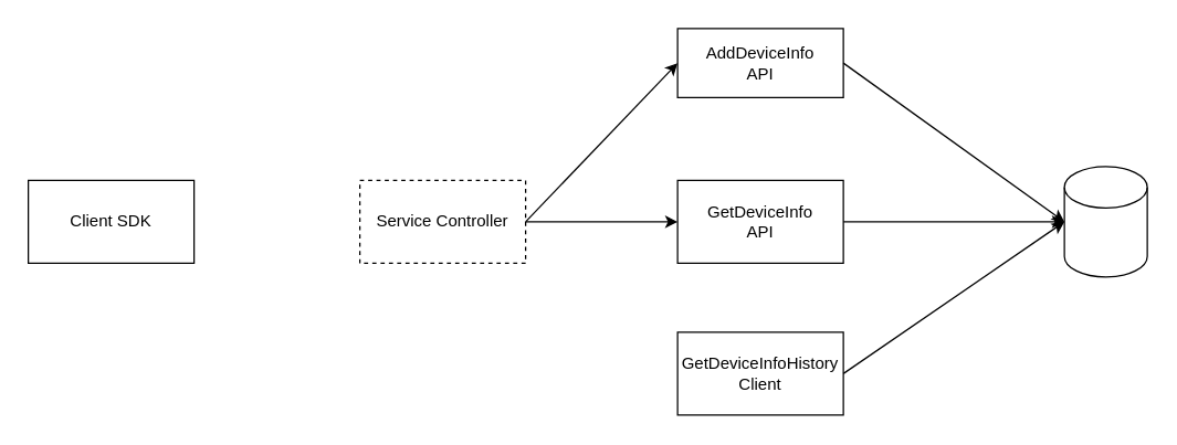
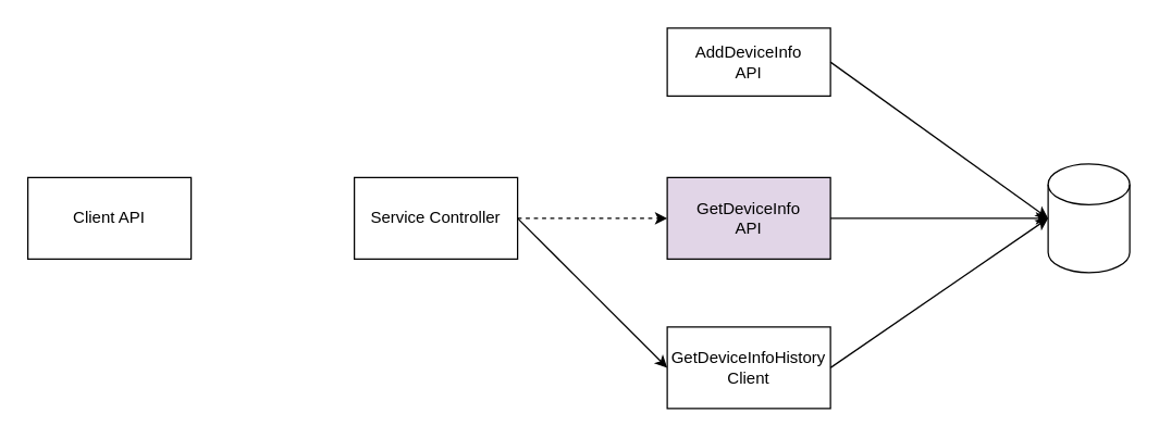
- <mxCell id="7" value="" style="endArrow=classic;html=1;rounded=0;entryX=0;entryY=0.5;entryDx=0;entryDy=0;exitX=1;exitY=0.5;exitDx=0;exitDy=0;" edge="1" parent="1" source="3" target="4"><mxGeometry width="50" height="50" relative="1" as="geometry"><mxPoint x="330" y="200" as="sourcePoint" /><mxPoint x="380" y="150" as="targetPoint" /></mxGeometry></mxCell>
- <mxCell id="2" value="Client SDK" style="rounded=0;whiteSpace=wrap;html=1;" vertex="1" parent="1"><mxGeometry x="20" y="130" width="120" height="60" as="geometry" /></mxCell>
+ <mxCell id="2" value="Client API" style="rounded=0;whiteSpace=wrap;html=1;" vertex="1" parent="1"><mxGeometry x="20" y="130" width="120" height="60" as="geometry" /></mxCell>
- <mxCell id="3" value="Service Controller" style="rounded=0;whiteSpace=wrap;html=1;dashed=1;" vertex="1" parent="1"><mxGeometry x="260" y="130" width="120" height="60" as="geometry" /></mxCell>
+ <mxCell id="3" value="Service Controller" style="rounded=0;whiteSpace=wrap;html=1;" vertex="1" parent="1"><mxGeometry x="260" y="130" width="120" height="60" as="geometry" /></mxCell>
- <mxCell id="9" value="" style="endArrow=classic;html=1;rounded=0;entryX=0;entryY=0.5;entryDx=0;entryDy=0;exitX=1;exitY=0.5;exitDx=0;exitDy=0;" edge="1" parent="1" source="3" target="5"><mxGeometry width="50" height="50" relative="1" as="geometry"><mxPoint x="330" y="200" as="sourcePoint" /><mxPoint x="380" y="150" as="targetPoint" /></mxGeometry></mxCell>
+ <mxCell id="9" value="" style="endArrow=classic;html=1;rounded=0;entryX=0;entryY=0.5;entryDx=0;entryDy=0;exitX=1;exitY=0.5;exitDx=0;exitDy=0;dashed=1;" edge="1" parent="1" source="3" target="5"><mxGeometry width="50" height="50" relative="1" as="geometry"><mxPoint x="330" y="200" as="sourcePoint" /><mxPoint x="380" y="150" as="targetPoint" /></mxGeometry></mxCell>
- <mxCell id="5" value="GetDeviceInfo&lt;br&gt;API" style="rounded=0;whiteSpace=wrap;html=1;" vertex="1" parent="1"><mxGeometry x="490" y="130" width="120" height="60" as="geometry" /></mxCell>
+ <mxCell id="5" value="GetDeviceInfo&lt;br&gt;API" style="rounded=0;whiteSpace=wrap;html=1;fillColor=#e1d5e7;" vertex="1" parent="1"><mxGeometry x="490" y="130" width="120" height="60" as="geometry" /></mxCell>
+ <mxCell id="8" value="" style="endArrow=classic;html=1;rounded=0;exitX=1;exitY=0.5;exitDx=0;exitDy=0;entryX=0;entryY=0.5;entryDx=0;entryDy=0;" edge="1" parent="1" source="3" target="6"><mxGeometry width="50" height="50" relative="1" as="geometry"><mxPoint x="330" y="200" as="sourcePoint" /><mxPoint x="380" y="150" as="targetPoint" /></mxGeometry></mxCell>
